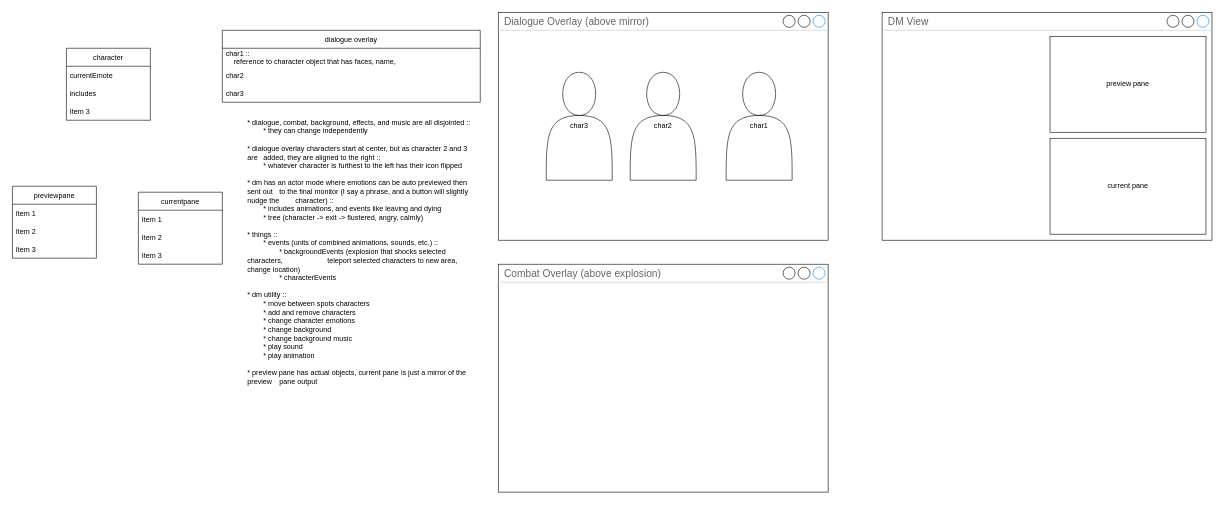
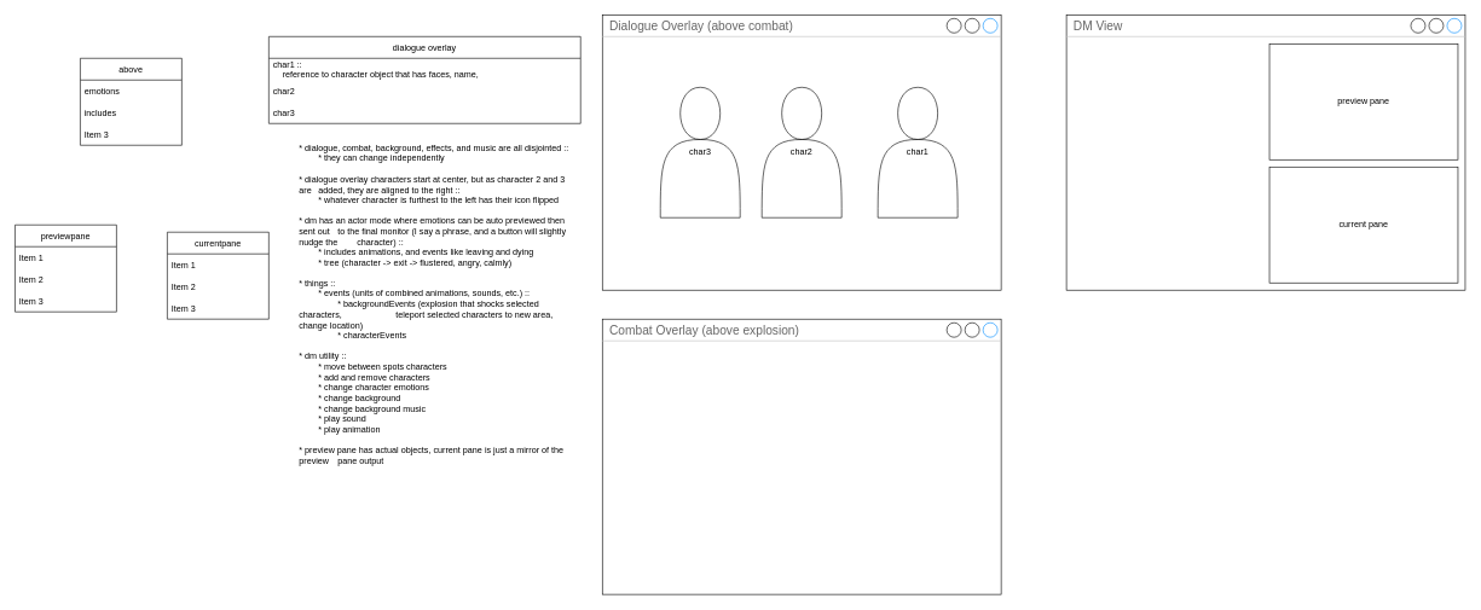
- <mxCell id="2" value="Dialogue Overlay (above mirror)" style="strokeWidth=1;shadow=0;dashed=0;align=center;html=1;shape=mxgraph.mockup.containers.window;align=left;verticalAlign=top;spacingLeft=8;strokeColor2=#008cff;strokeColor3=#c4c4c4;fontColor=#666666;mainText=;fontSize=17;labelBackgroundColor=none;" parent="1" vertex="1"><mxGeometry x="830" y="20" width="550" height="380" as="geometry" /></mxCell>
+ <mxCell id="2" value="Dialogue Overlay (above combat)" style="strokeWidth=1;shadow=0;dashed=0;align=center;html=1;shape=mxgraph.mockup.containers.window;align=left;verticalAlign=top;spacingLeft=8;strokeColor2=#008cff;strokeColor3=#c4c4c4;fontColor=#666666;mainText=;fontSize=17;labelBackgroundColor=none;" parent="1" vertex="1"><mxGeometry x="830" y="20" width="550" height="380" as="geometry" /></mxCell>
- <mxCell id="15" value="character" style="swimlane;fontStyle=0;childLayout=stackLayout;horizontal=1;startSize=30;horizontalStack=0;resizeParent=1;resizeParentMax=0;resizeLast=0;collapsible=1;marginBottom=0;" vertex="1" parent="1"><mxGeometry x="110" y="80" width="140" height="120" as="geometry" /></mxCell>
+ <mxCell id="15" value="above" style="swimlane;fontStyle=0;childLayout=stackLayout;horizontal=1;startSize=30;horizontalStack=0;resizeParent=1;resizeParentMax=0;resizeLast=0;collapsible=1;marginBottom=0;" vertex="1" parent="1"><mxGeometry x="110" y="80" width="140" height="120" as="geometry" /></mxCell>
- <mxCell id="16" value="currentEmote" style="text;strokeColor=none;fillColor=none;align=left;verticalAlign=middle;spacingLeft=4;spacingRight=4;overflow=hidden;points=[[0,0.5],[1,0.5]];portConstraint=eastwest;rotatable=0;" vertex="1" parent="15"><mxGeometry y="30" width="140" height="30" as="geometry" /></mxCell>
+ <mxCell id="16" value="emotions" style="text;strokeColor=none;fillColor=none;align=left;verticalAlign=middle;spacingLeft=4;spacingRight=4;overflow=hidden;points=[[0,0.5],[1,0.5]];portConstraint=eastwest;rotatable=0;" vertex="1" parent="15"><mxGeometry y="30" width="140" height="30" as="geometry" /></mxCell>
